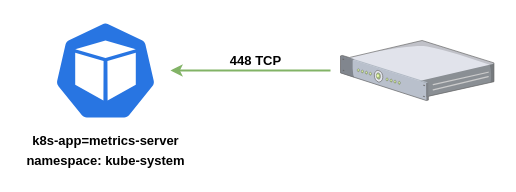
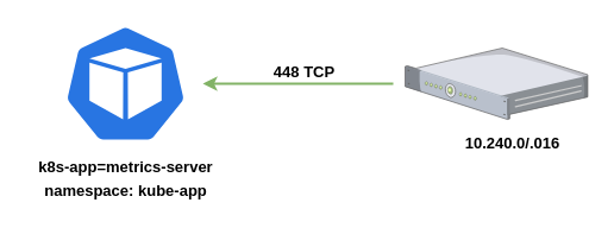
+ <mxCell id="5" value="&lt;b&gt;&lt;font style=&quot;font-size: 13px&quot;&gt;10.240.0/.016&lt;/font&gt;&lt;/b&gt;" style="text;html=1;align=center;verticalAlign=middle;resizable=0;points=[];autosize=1;" vertex="1" parent="1"><mxGeometry x="380" y="110" width="100" height="20" as="geometry" /></mxCell>
- <mxCell id="4" value="&lt;b&gt;&lt;font style=&quot;font-size: 13px&quot;&gt;namespace: kube-system&lt;/font&gt;&lt;/b&gt;" style="text;html=1;align=center;verticalAlign=middle;resizable=0;points=[];autosize=1;" vertex="1" parent="1"><mxGeometry x="20" y="150" width="170" height="20" as="geometry" /></mxCell>
+ <mxCell id="4" value="&lt;b&gt;&lt;font style=&quot;font-size: 13px&quot;&gt;namespace: kube-app&lt;/font&gt;&lt;/b&gt;" style="text;html=1;align=center;verticalAlign=middle;resizable=0;points=[];autosize=1;" vertex="1" parent="1"><mxGeometry x="20" y="150" width="170" height="20" as="geometry" /></mxCell>
